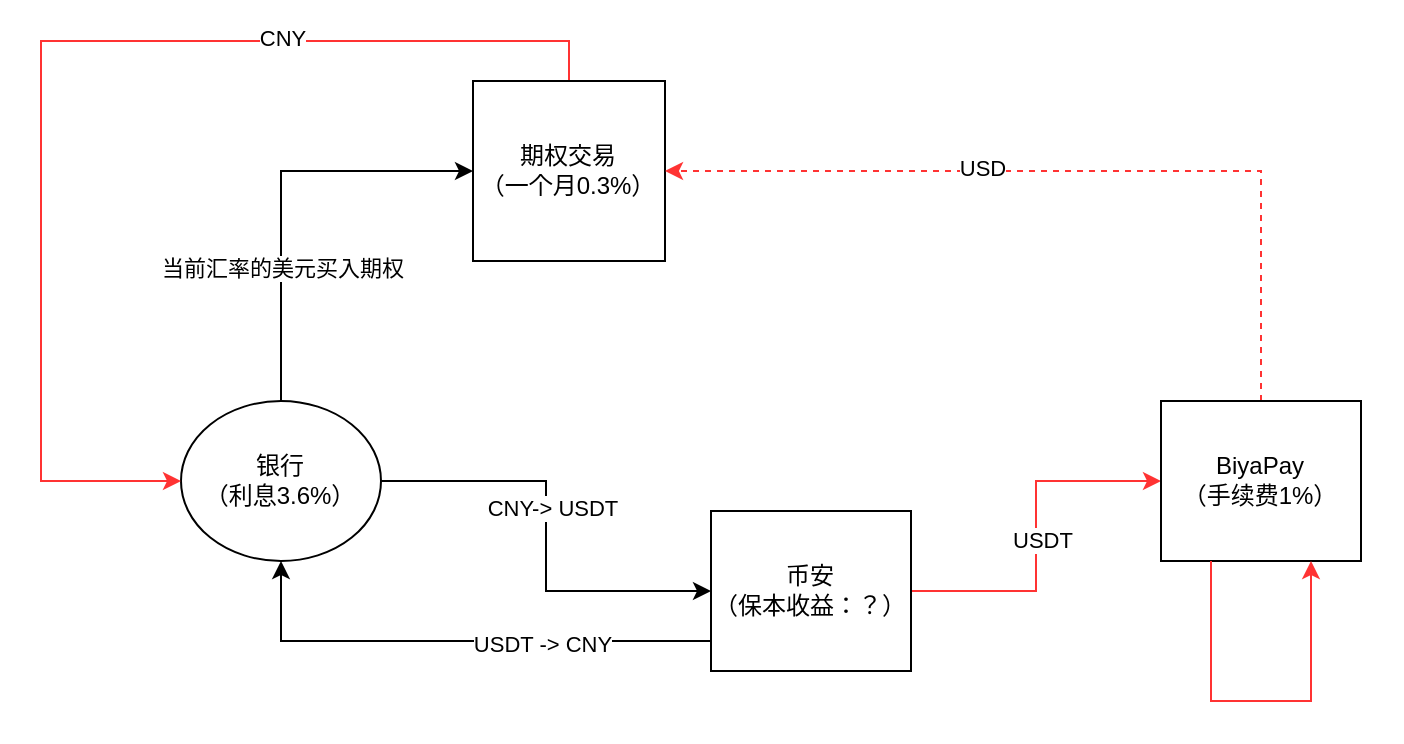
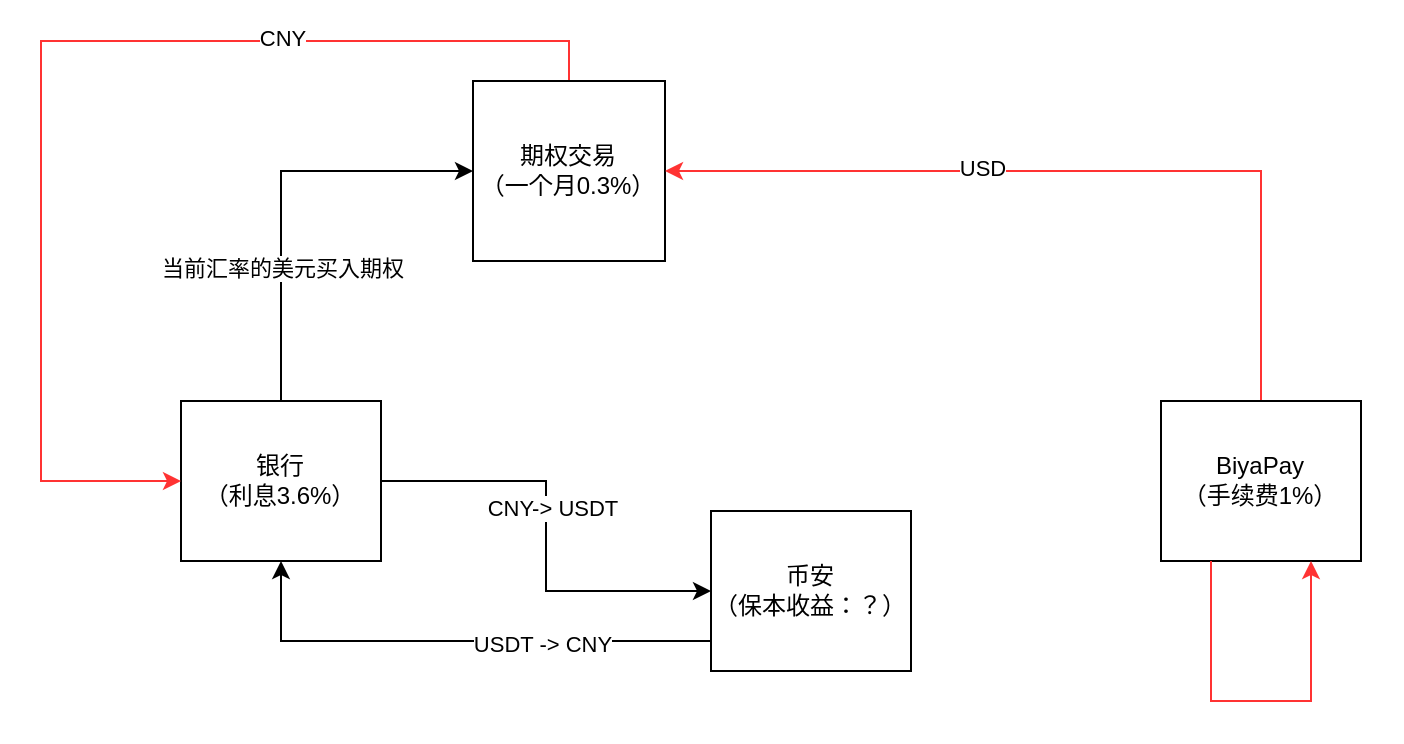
- <mxCell id="15" style="edgeStyle=orthogonalEdgeStyle;rounded=0;orthogonalLoop=1;jettySize=auto;html=1;exitX=0.5;exitY=0;exitDx=0;exitDy=0;entryX=1;entryY=0.5;entryDx=0;entryDy=0;strokeColor=#FF3333;dashed=1;" parent="1" source="17" target="14" edge="1"><mxGeometry relative="1" as="geometry" /></mxCell>
+ <mxCell id="15" style="edgeStyle=orthogonalEdgeStyle;rounded=0;orthogonalLoop=1;jettySize=auto;html=1;exitX=0.5;exitY=0;exitDx=0;exitDy=0;entryX=1;entryY=0.5;entryDx=0;entryDy=0;strokeColor=#FF3333;" parent="1" source="17" target="14" edge="1"><mxGeometry relative="1" as="geometry" /></mxCell>
- <mxCell id="6" value="银行&lt;div&gt;（利息3.6%）&lt;/div&gt;" style="ellipse;whiteSpace=wrap;html=1;" parent="1" vertex="1"><mxGeometry x="90" y="200" width="100" height="80" as="geometry" /></mxCell>
+ <mxCell id="6" value="银行&lt;div&gt;（利息3.6%）&lt;/div&gt;" style="rounded=0;whiteSpace=wrap;html=1;" parent="1" vertex="1"><mxGeometry x="90" y="200" width="100" height="80" as="geometry" /></mxCell>
- <mxCell id="9" style="edgeStyle=orthogonalEdgeStyle;rounded=0;orthogonalLoop=1;jettySize=auto;html=1;exitX=1;exitY=0.5;exitDx=0;exitDy=0;entryX=0;entryY=0.5;entryDx=0;entryDy=0;strokeColor=#FF3333;" parent="1" source="11" target="17" edge="1"><mxGeometry relative="1" as="geometry" /></mxCell>
- <mxCell id="10" value="USDT" style="edgeLabel;html=1;align=center;verticalAlign=middle;resizable=0;points=[];" parent="9" vertex="1" connectable="0"><mxGeometry x="-0.06" y="-3" relative="1" as="geometry"><mxPoint y="-3" as="offset" /></mxGeometry></mxCell>
